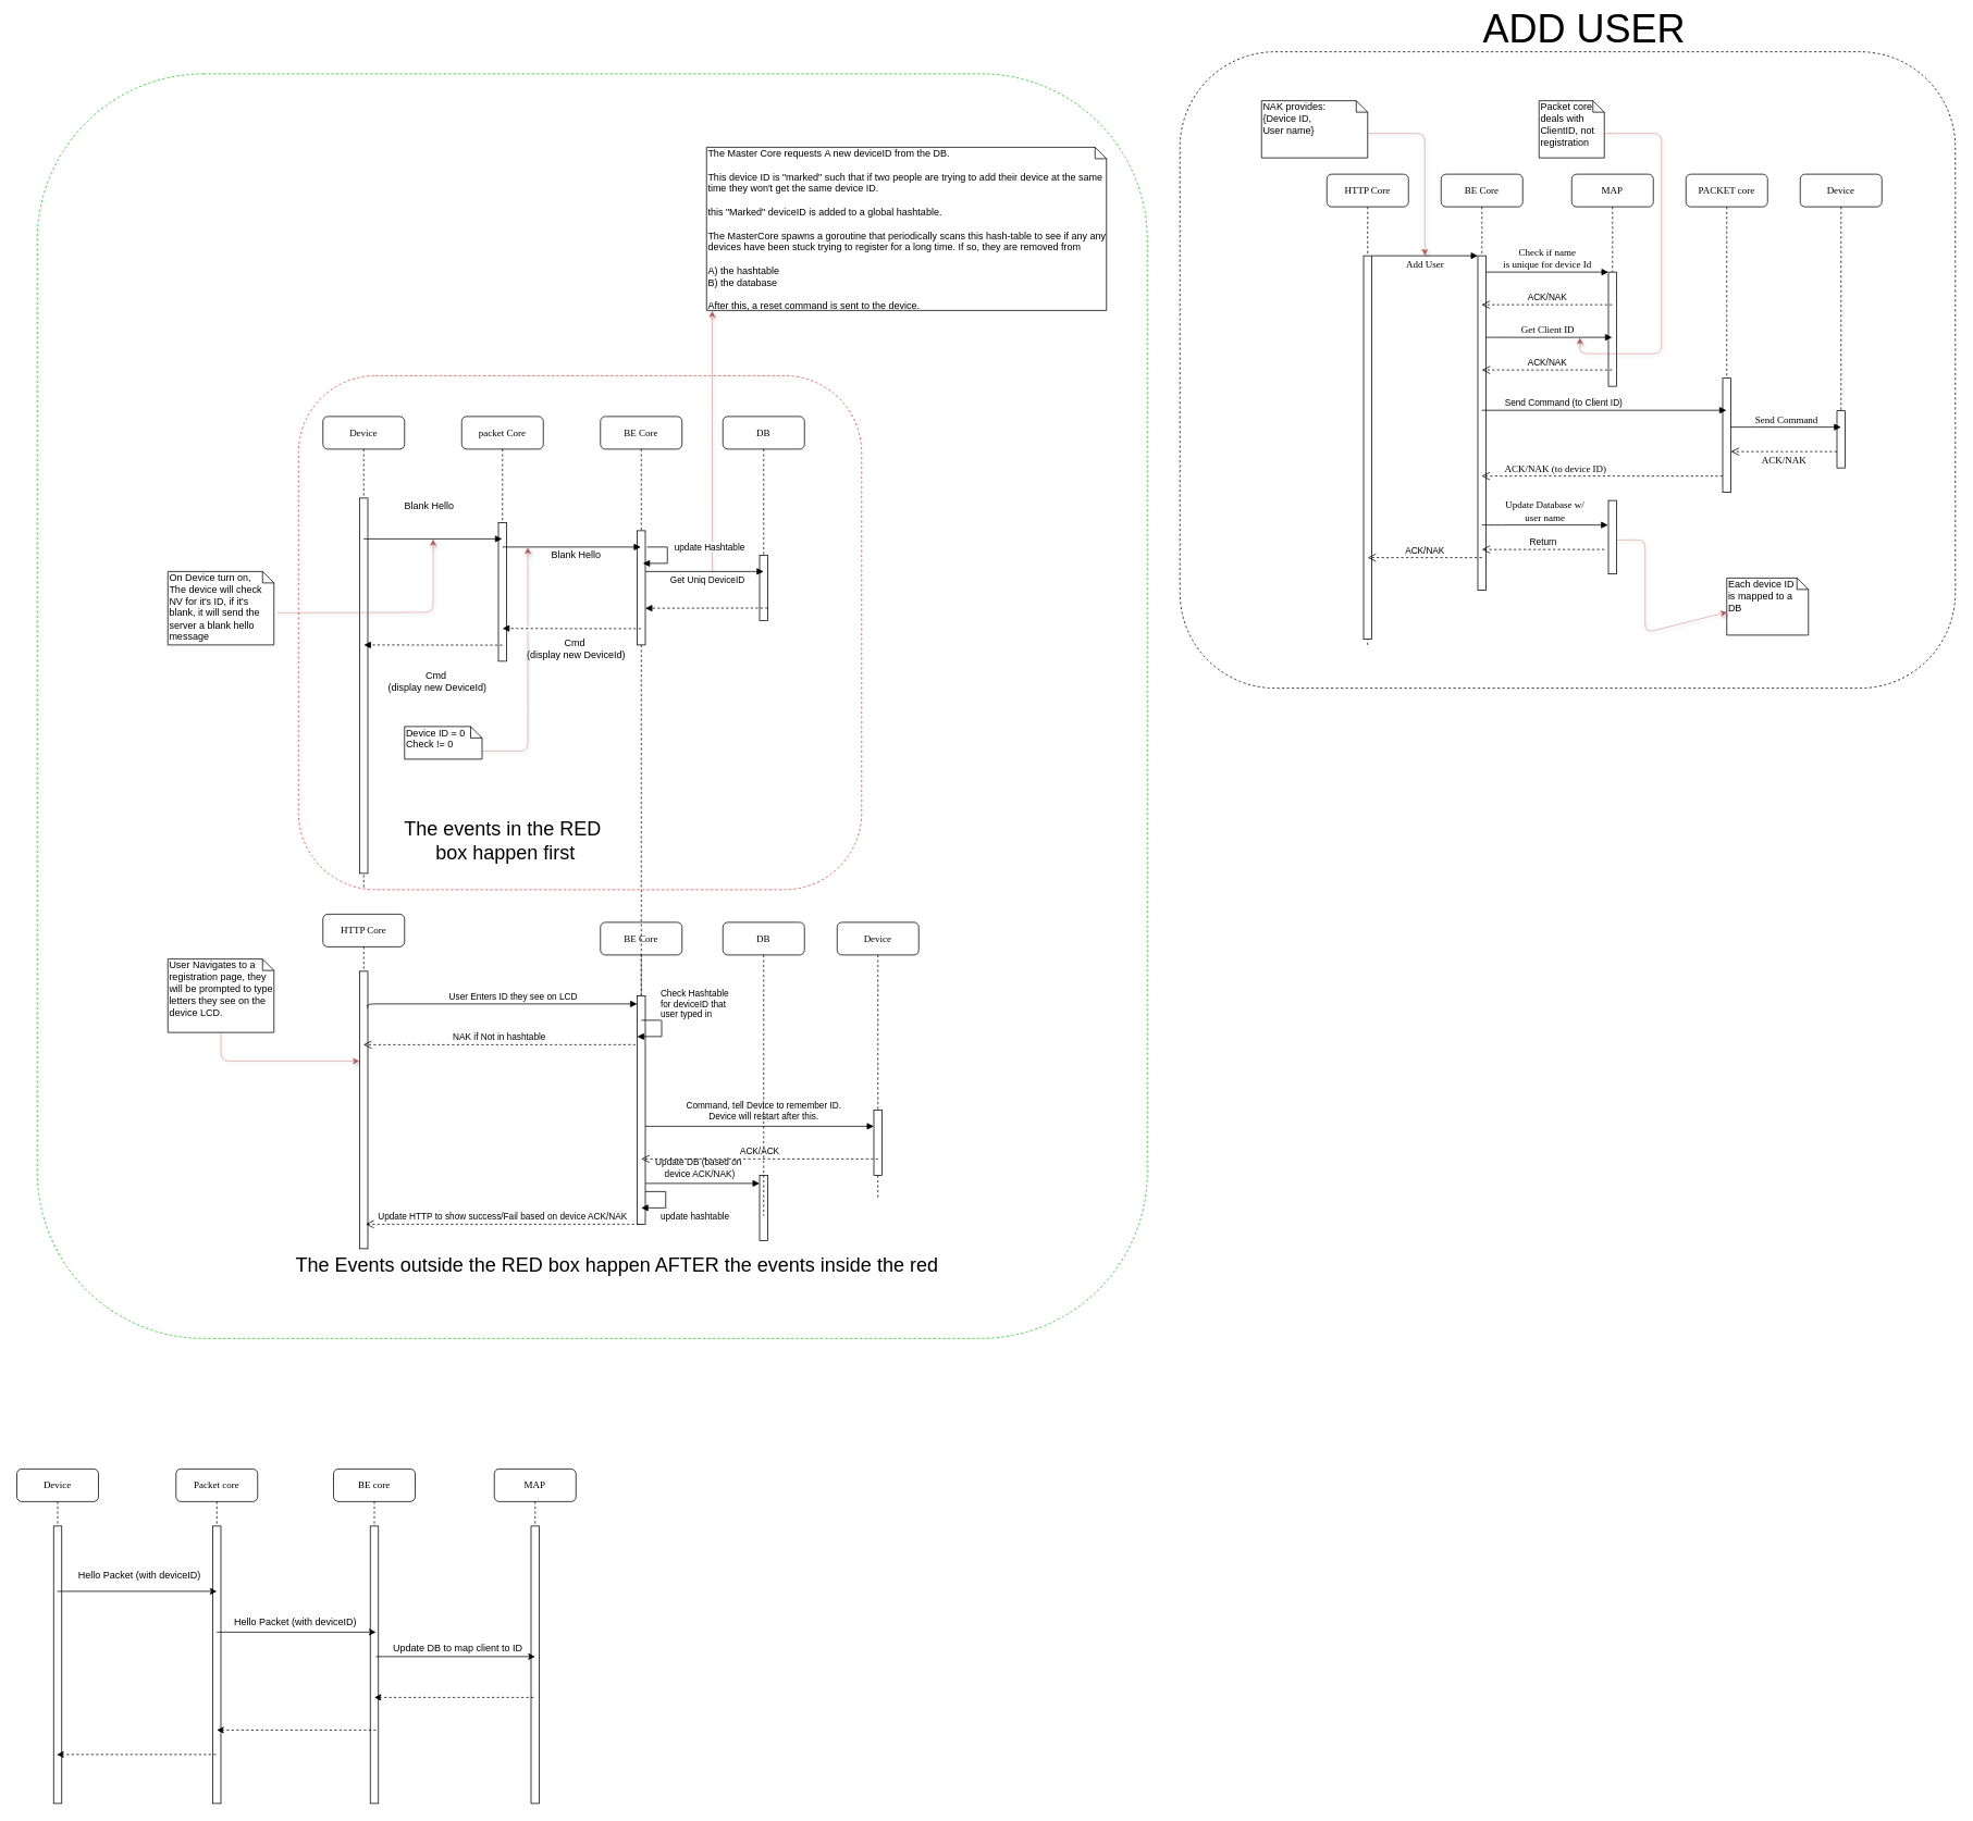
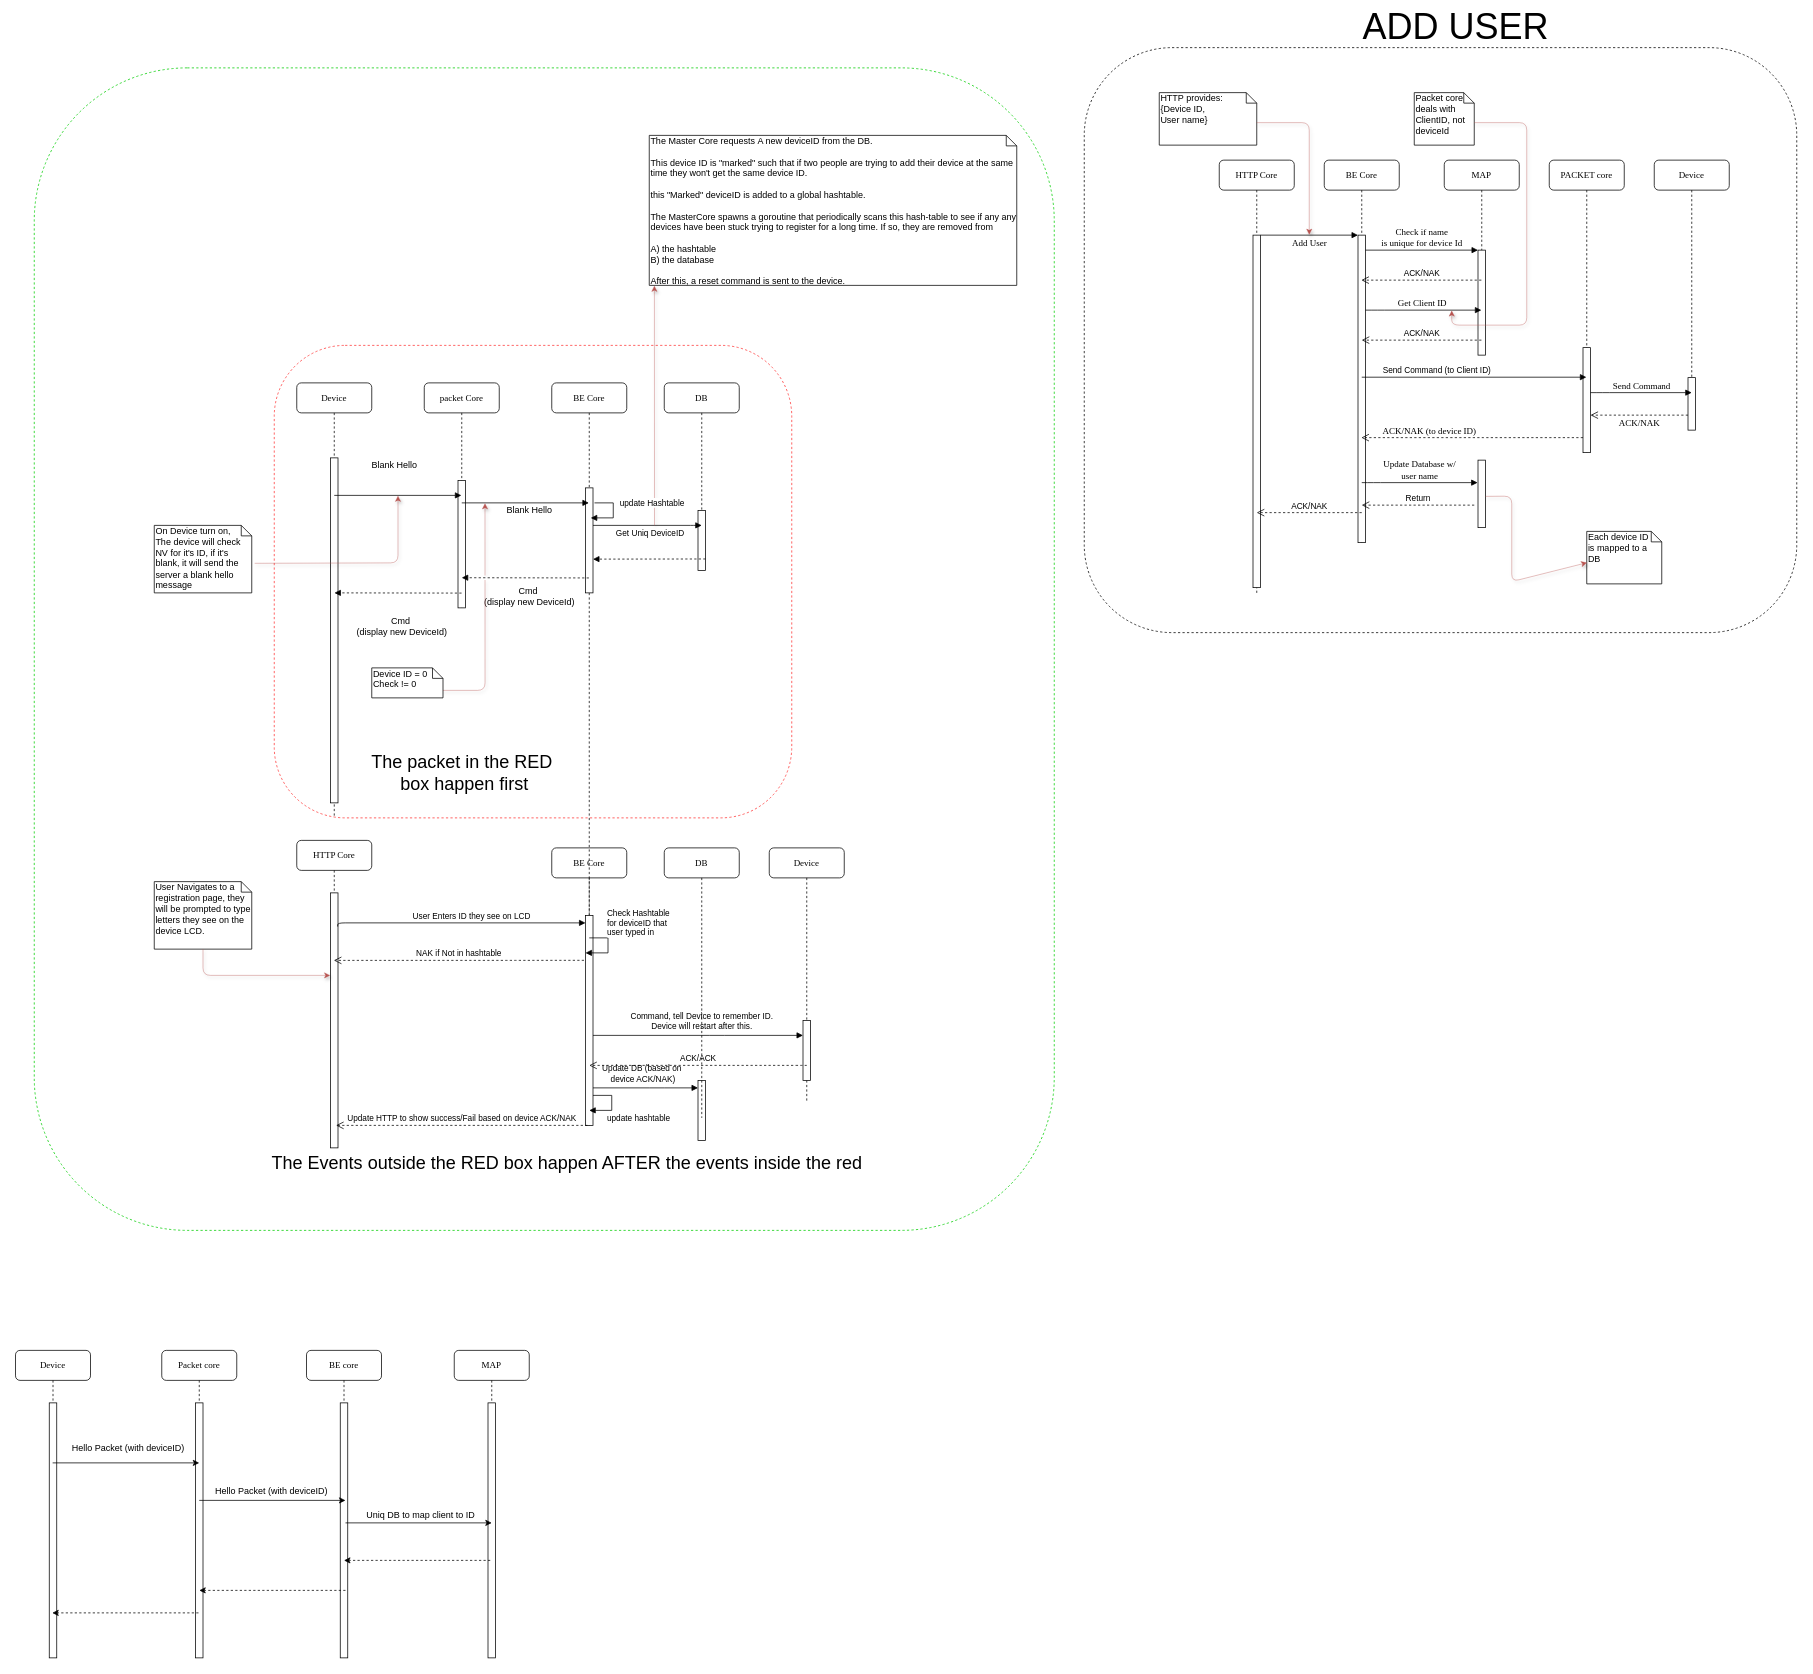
- <mxCell id="31" value="NAK provides:&lt;br&gt;{Device ID,&lt;br&gt;User name}" style="shape=note;whiteSpace=wrap;html=1;size=14;verticalAlign=top;align=left;spacingTop=-6;" parent="1" vertex="1"><mxGeometry x="1545" y="123" width="130" height="70" as="geometry" /></mxCell>
+ <mxCell id="31" value="HTTP provides:&lt;br&gt;{Device ID,&lt;br&gt;User name}" style="shape=note;whiteSpace=wrap;html=1;size=14;verticalAlign=top;align=left;spacingTop=-6;" parent="1" vertex="1"><mxGeometry x="1545" y="123" width="130" height="70" as="geometry" /></mxCell>
- <mxCell id="33" value="Packet core&amp;nbsp; deals with ClientID, not registration" style="shape=note;whiteSpace=wrap;html=1;size=14;verticalAlign=top;align=left;spacingTop=-6;" parent="1" vertex="1"><mxGeometry x="1885" y="123" width="80" height="70" as="geometry" /></mxCell>
+ <mxCell id="33" value="Packet core&amp;nbsp; deals with ClientID, not deviceId" style="shape=note;whiteSpace=wrap;html=1;size=14;verticalAlign=top;align=left;spacingTop=-6;" parent="1" vertex="1"><mxGeometry x="1885" y="123" width="80" height="70" as="geometry" /></mxCell>
- <mxCell id="63" value="&lt;font style=&quot;font-size: 24px&quot;&gt;The events in the RED&lt;br&gt;&amp;nbsp;box happen first&lt;/font&gt;" style="text;html=1;align=center;verticalAlign=middle;resizable=0;points=[];autosize=1;" parent="1" vertex="1"><mxGeometry x="485" y="1010" width="260" height="40" as="geometry" /></mxCell>
+ <mxCell id="63" value="&lt;font style=&quot;font-size: 24px&quot;&gt;The packet in the RED&lt;br&gt;&amp;nbsp;box happen first&lt;/font&gt;" style="text;html=1;align=center;verticalAlign=middle;resizable=0;points=[];autosize=1;" parent="1" vertex="1"><mxGeometry x="485" y="1010" width="260" height="40" as="geometry" /></mxCell>
- <mxCell id="99" value="Update DB to map client to ID" style="text;html=1;align=center;verticalAlign=middle;resizable=0;points=[];autosize=1;" parent="1" vertex="1"><mxGeometry x="475" y="2010" width="170" height="20" as="geometry" /></mxCell>
+ <mxCell id="99" value="Uniq DB to map client to ID" style="text;html=1;align=center;verticalAlign=middle;resizable=0;points=[];autosize=1;" parent="1" vertex="1"><mxGeometry x="475" y="2010" width="170" height="20" as="geometry" /></mxCell>
